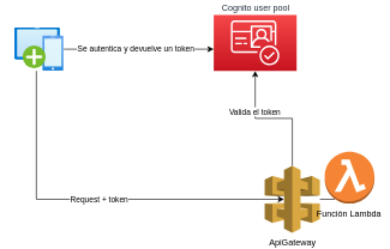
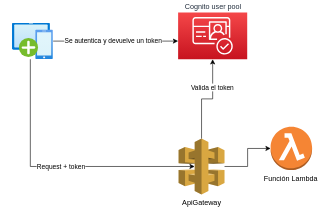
- <mxCell id="9" value="ApiGateway" style="outlineConnect=0;dashed=0;verticalLabelPosition=bottom;verticalAlign=top;align=center;html=1;shape=mxgraph.aws3.api_gateway;fillColor=#D9A741;gradientColor=none;" vertex="1" parent="1"><mxGeometry x="366.75" y="230" width="76.5" height="93" as="geometry" /></mxCell>
+ <mxCell id="9" value="ApiGateway" style="outlineConnect=0;dashed=0;verticalLabelPosition=bottom;verticalAlign=top;align=center;html=1;shape=mxgraph.aws3.api_gateway;fillColor=#D9A741;gradientColor=none;" vertex="1" parent="1"><mxGeometry x="296.75" y="230" width="76.5" height="93" as="geometry" /></mxCell>
